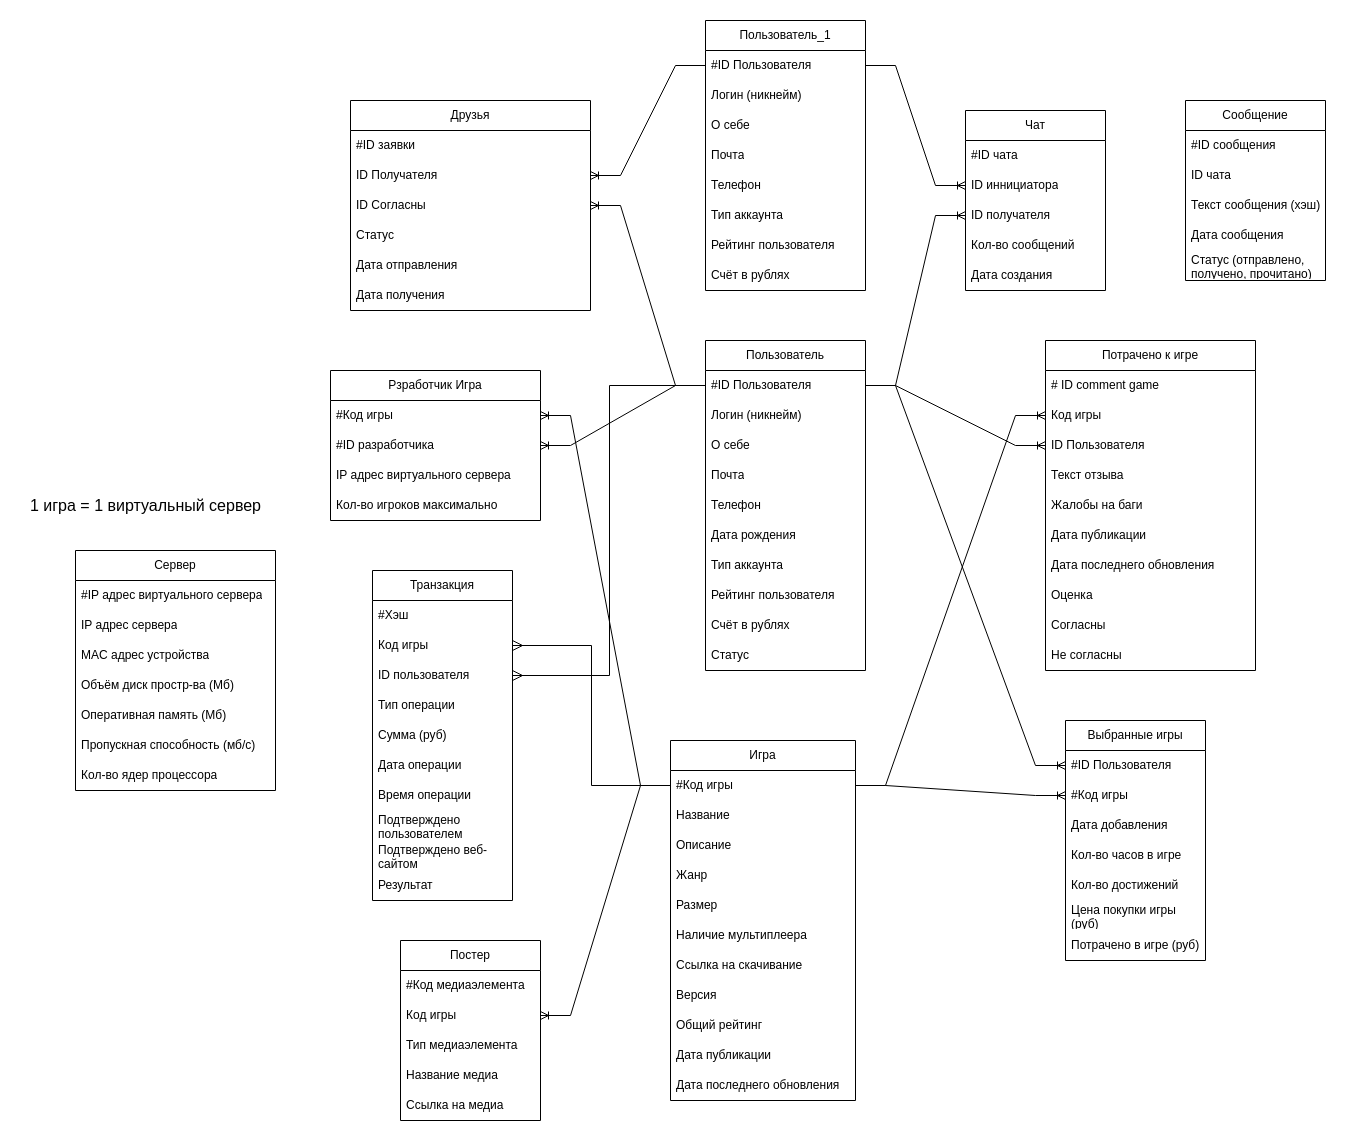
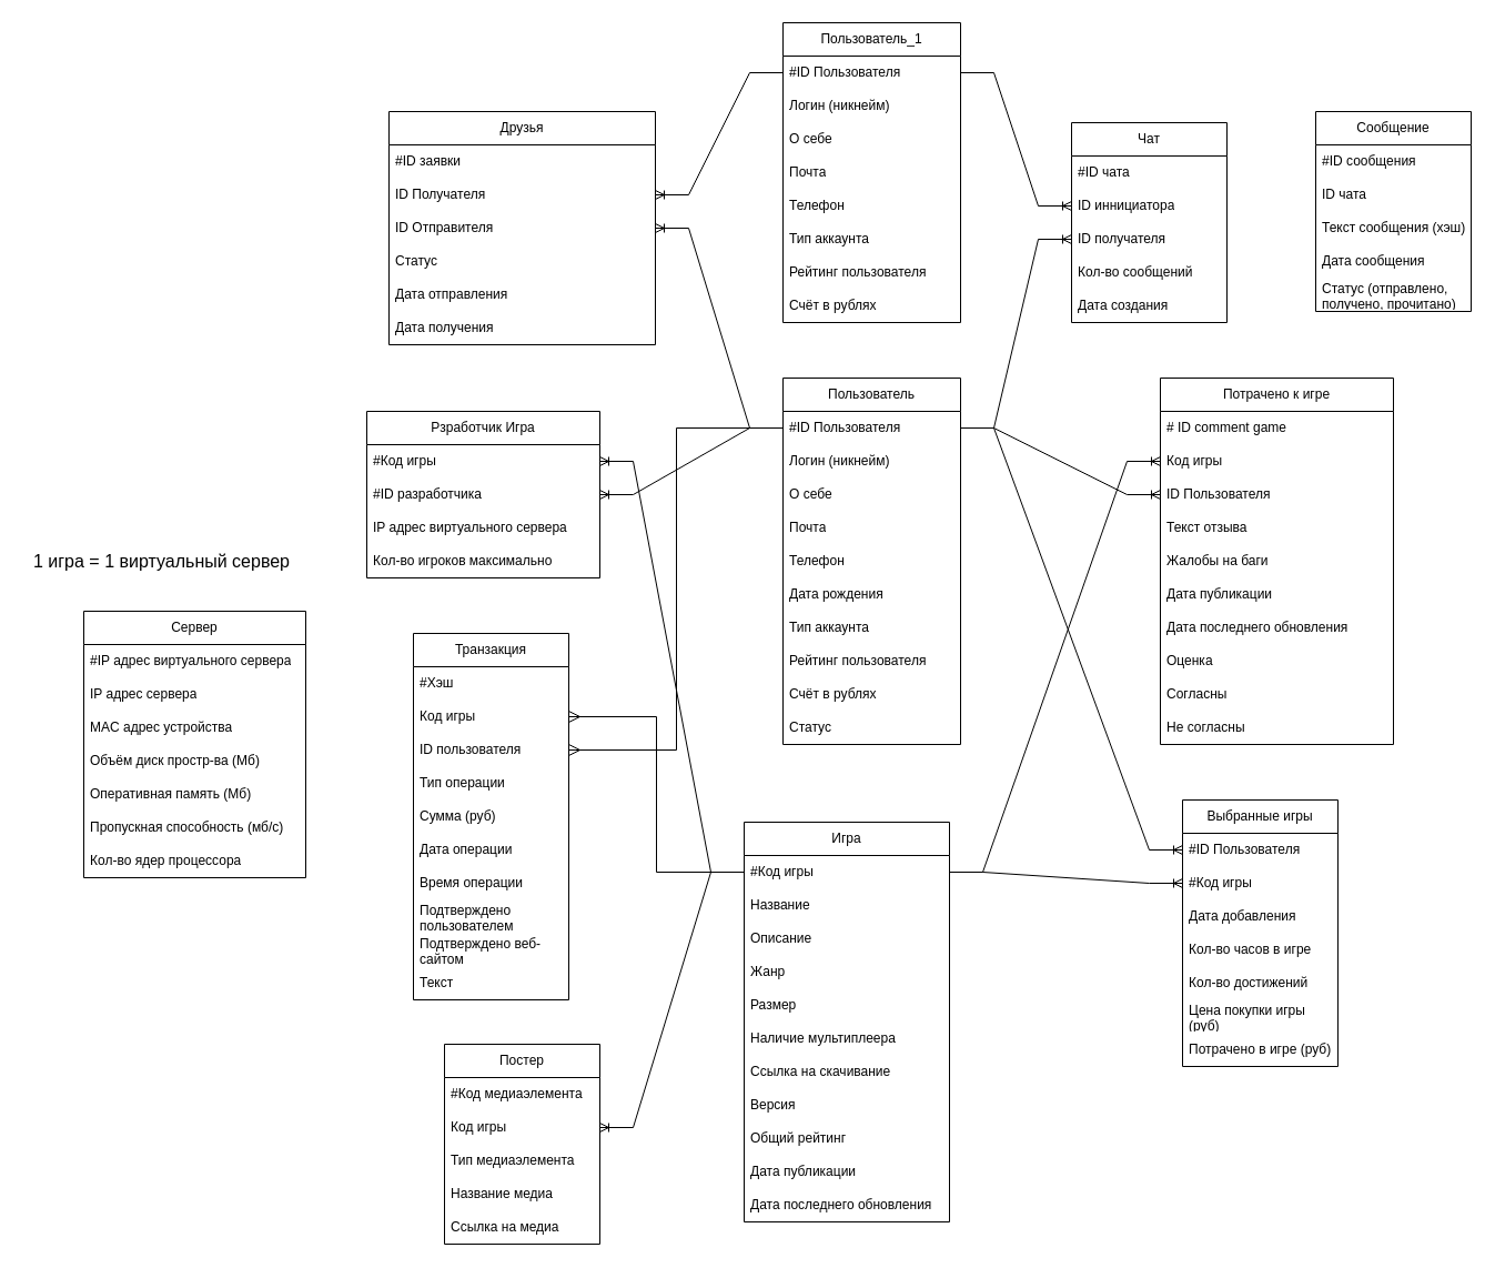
- <mxCell id="55" value="ID Согласны" style="text;strokeColor=none;fillColor=none;align=left;verticalAlign=middle;spacingLeft=4;spacingRight=4;overflow=hidden;points=[[0,0.5],[1,0.5]];portConstraint=eastwest;rotatable=0;whiteSpace=wrap;html=1;" parent="52" vertex="1"><mxGeometry y="90" width="240" height="30" as="geometry" /></mxCell>
+ <mxCell id="55" value="ID Отправителя" style="text;strokeColor=none;fillColor=none;align=left;verticalAlign=middle;spacingLeft=4;spacingRight=4;overflow=hidden;points=[[0,0.5],[1,0.5]];portConstraint=eastwest;rotatable=0;whiteSpace=wrap;html=1;" parent="52" vertex="1"><mxGeometry y="90" width="240" height="30" as="geometry" /></mxCell>
- <mxCell id="111" value="Результат" style="text;strokeColor=none;fillColor=none;align=left;verticalAlign=middle;spacingLeft=4;spacingRight=4;overflow=hidden;points=[[0,0.5],[1,0.5]];portConstraint=eastwest;rotatable=0;whiteSpace=wrap;html=1;" parent="101" vertex="1"><mxGeometry y="300" width="140" height="30" as="geometry" /></mxCell>
+ <mxCell id="111" value="Текст" style="text;strokeColor=none;fillColor=none;align=left;verticalAlign=middle;spacingLeft=4;spacingRight=4;overflow=hidden;points=[[0,0.5],[1,0.5]];portConstraint=eastwest;rotatable=0;whiteSpace=wrap;html=1;" parent="101" vertex="1"><mxGeometry y="300" width="140" height="30" as="geometry" /></mxCell>
